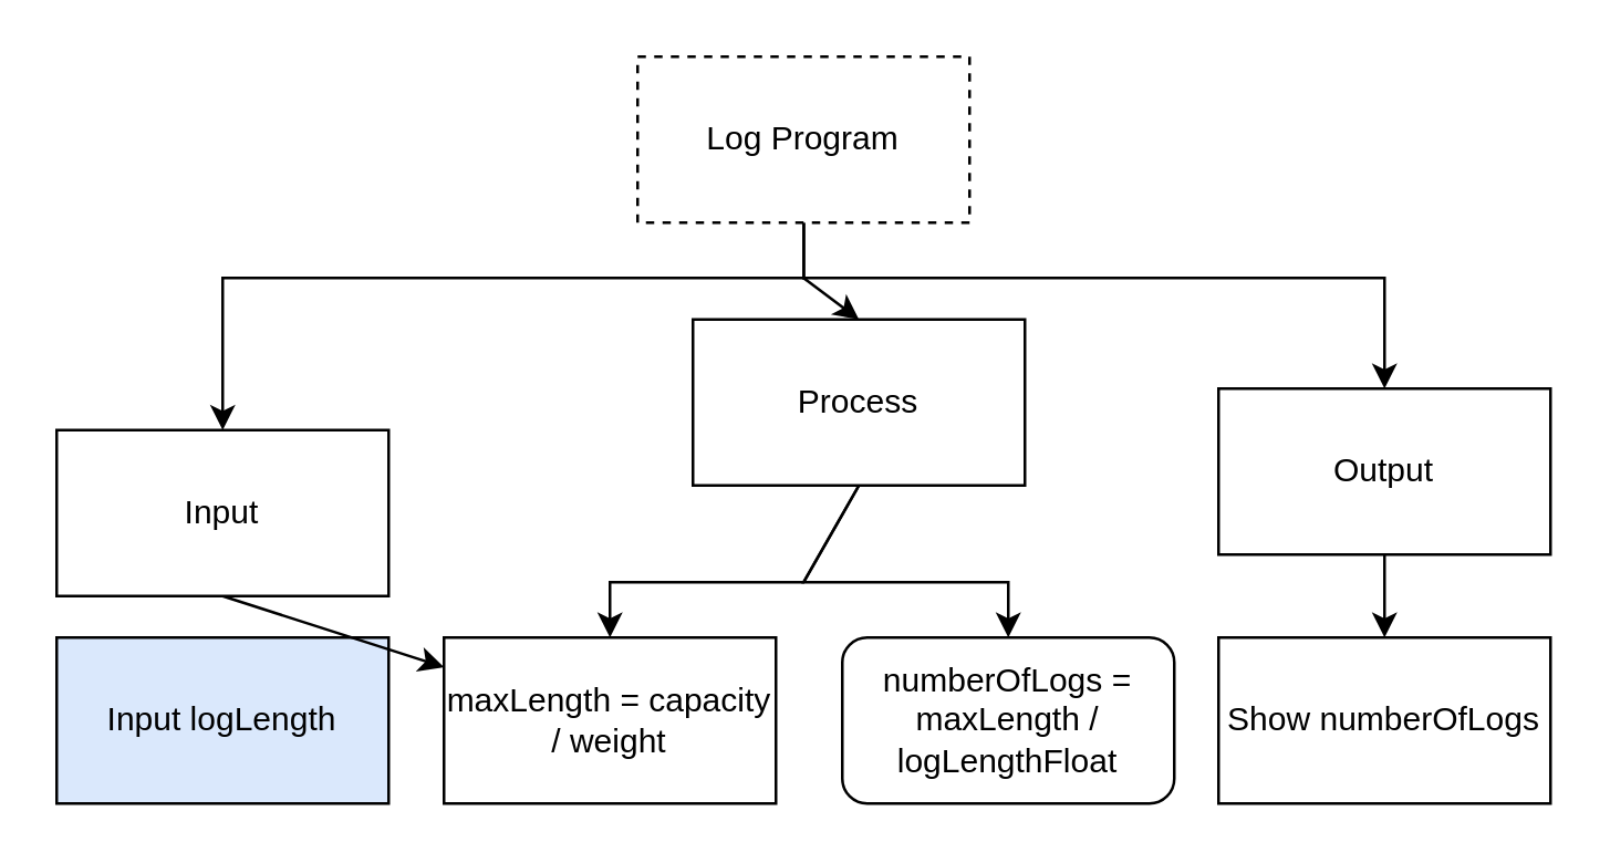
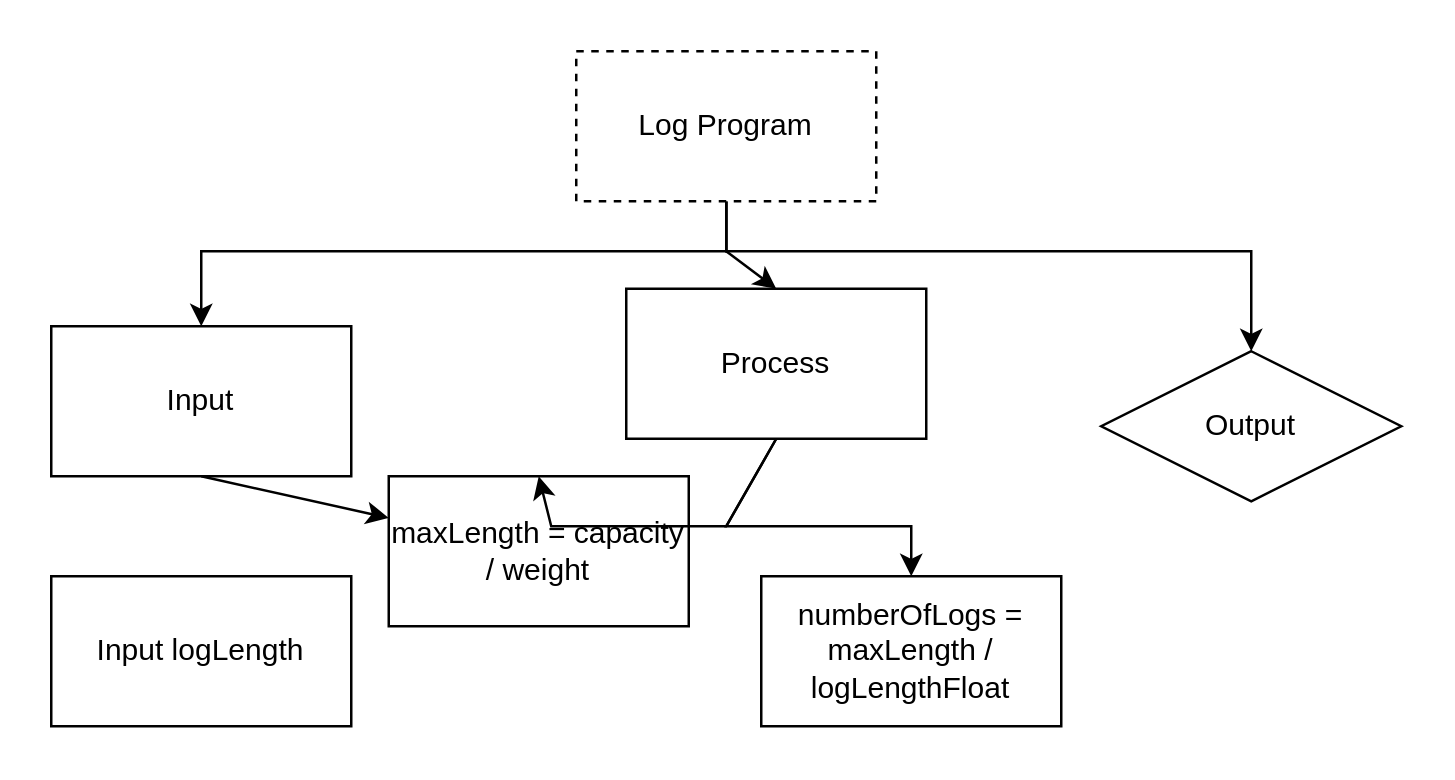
- <mxCell id="16" value="Output" style="rounded=0;whiteSpace=wrap;html=1;" vertex="1" parent="1"><mxGeometry x="440" y="140" width="120" height="60" as="geometry" /></mxCell>
+ <mxCell id="16" value="Output" style="rhombus;whiteSpace=wrap;html=1;" vertex="1" parent="1"><mxGeometry x="440" y="140" width="120" height="60" as="geometry" /></mxCell>
- <mxCell id="11" value="Input" style="rounded=0;whiteSpace=wrap;html=1;" vertex="1" parent="1"><mxGeometry x="20" y="155" width="120" height="60" as="geometry" /></mxCell>
+ <mxCell id="11" value="Input" style="rounded=0;whiteSpace=wrap;html=1;" vertex="1" parent="1"><mxGeometry x="20" y="130" width="120" height="60" as="geometry" /></mxCell>
- <mxCell id="15" style="edgeStyle=none;rounded=0;html=1;exitX=0.5;exitY=1;exitDx=0;exitDy=0;entryX=0.5;entryY=0;entryDx=0;entryDy=0;" edge="1" parent="1" source="16" target="9"><mxGeometry relative="1" as="geometry"><mxPoint x="510" y="240" as="targetPoint" /></mxGeometry></mxCell>
- <mxCell id="6" value="Input logLength" style="rounded=0;whiteSpace=wrap;html=1;fillColor=#dae8fc;" vertex="1" parent="1"><mxGeometry x="20" y="230" width="120" height="60" as="geometry" /></mxCell>
+ <mxCell id="6" value="Input logLength" style="rounded=0;whiteSpace=wrap;html=1;" vertex="1" parent="1"><mxGeometry x="20" y="230" width="120" height="60" as="geometry" /></mxCell>
- <mxCell id="7" value="maxLength = capacity / weight" style="rounded=0;whiteSpace=wrap;html=1;" vertex="1" parent="1"><mxGeometry x="160" y="230" width="120" height="60" as="geometry" /></mxCell>
+ <mxCell id="7" value="maxLength = capacity / weight" style="rounded=0;whiteSpace=wrap;html=1;" vertex="1" parent="1"><mxGeometry x="155" y="190" width="120" height="60" as="geometry" /></mxCell>
- <mxCell id="8" value="numberOfLogs = maxLength / logLengthFloat" style="whiteSpace=wrap;html=1;rounded=1;" vertex="1" parent="1"><mxGeometry x="304" y="230" width="120" height="60" as="geometry" /></mxCell>
+ <mxCell id="8" value="numberOfLogs = maxLength / logLengthFloat" style="rounded=0;whiteSpace=wrap;html=1;" vertex="1" parent="1"><mxGeometry x="304" y="230" width="120" height="60" as="geometry" /></mxCell>
- <mxCell id="9" value="Show numberOfLogs" style="rounded=0;whiteSpace=wrap;html=1;" vertex="1" parent="1"><mxGeometry x="440" y="230" width="120" height="60" as="geometry" /></mxCell>
